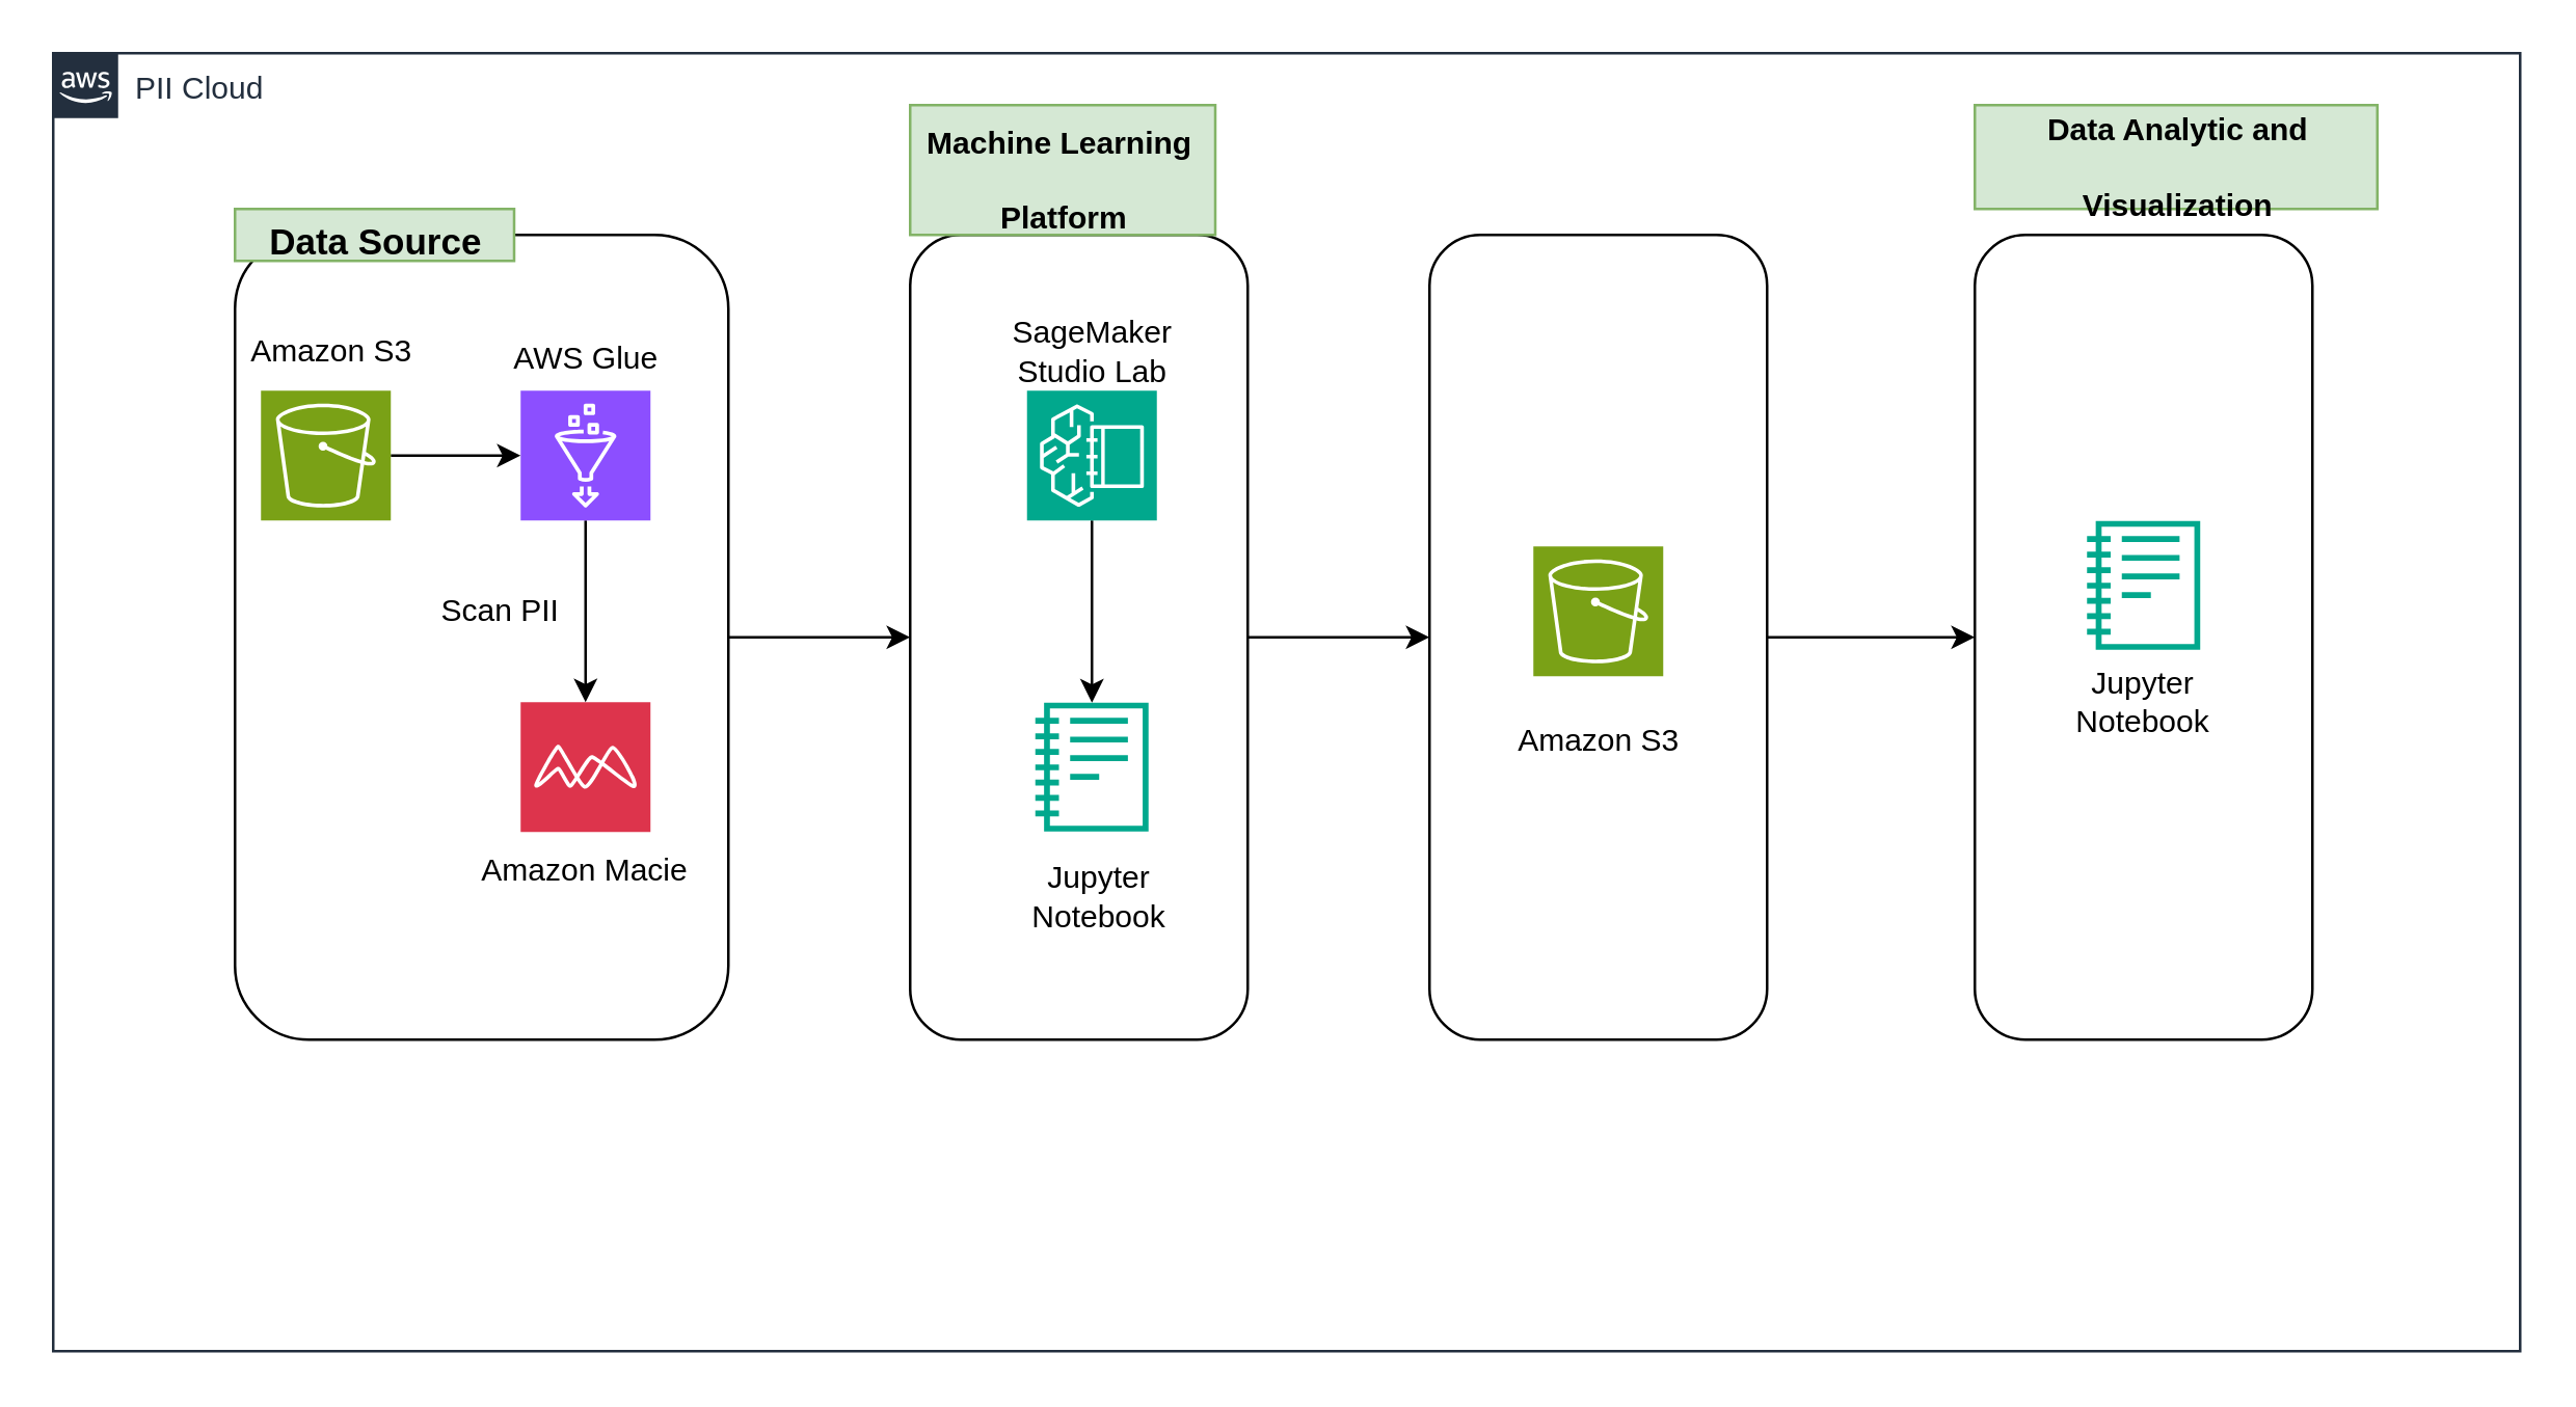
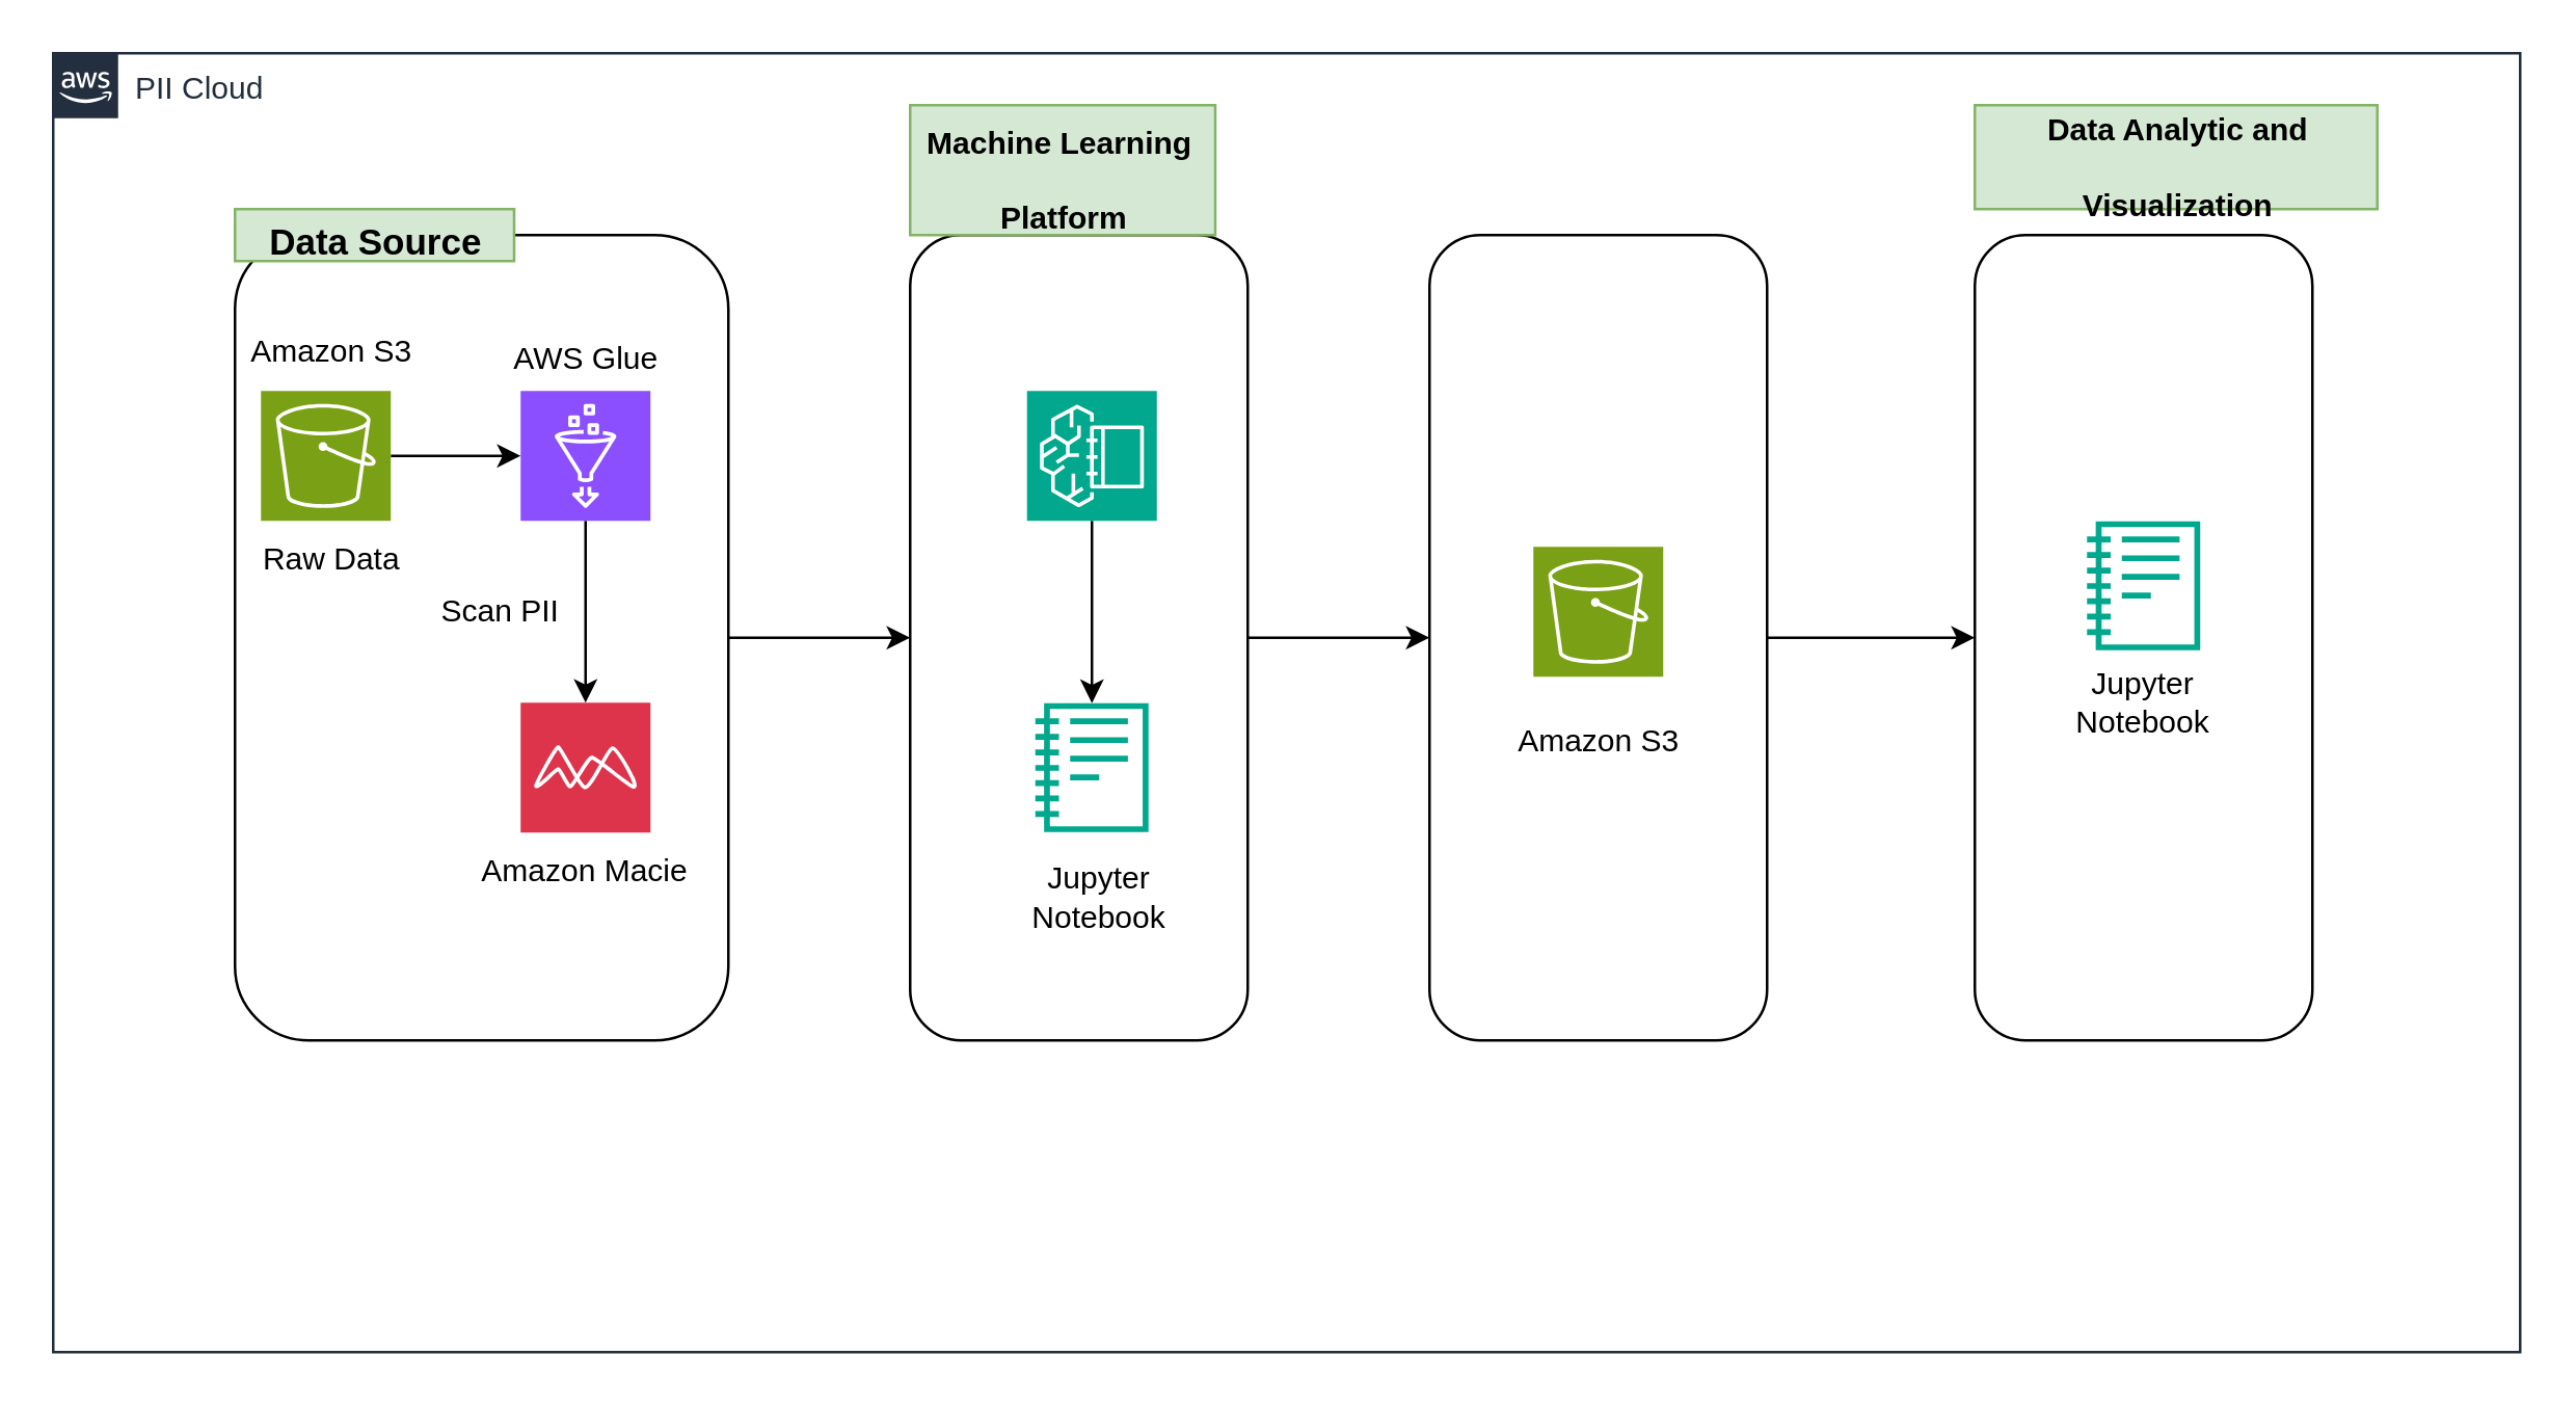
- <mxCell id="25" value="&lt;div&gt;SageMaker Studio Lab&lt;/div&gt;" style="text;html=1;align=center;verticalAlign=middle;whiteSpace=wrap;rounded=0;" vertex="1" parent="2"><mxGeometry x="367.5" y="100" width="65" height="30" as="geometry" /></mxCell>
+ <mxCell id="24" value="Raw Data" style="text;html=1;align=center;verticalAlign=middle;whiteSpace=wrap;rounded=0;" vertex="1" parent="2"><mxGeometry x="75" y="180" width="65" height="30" as="geometry" /></mxCell>
